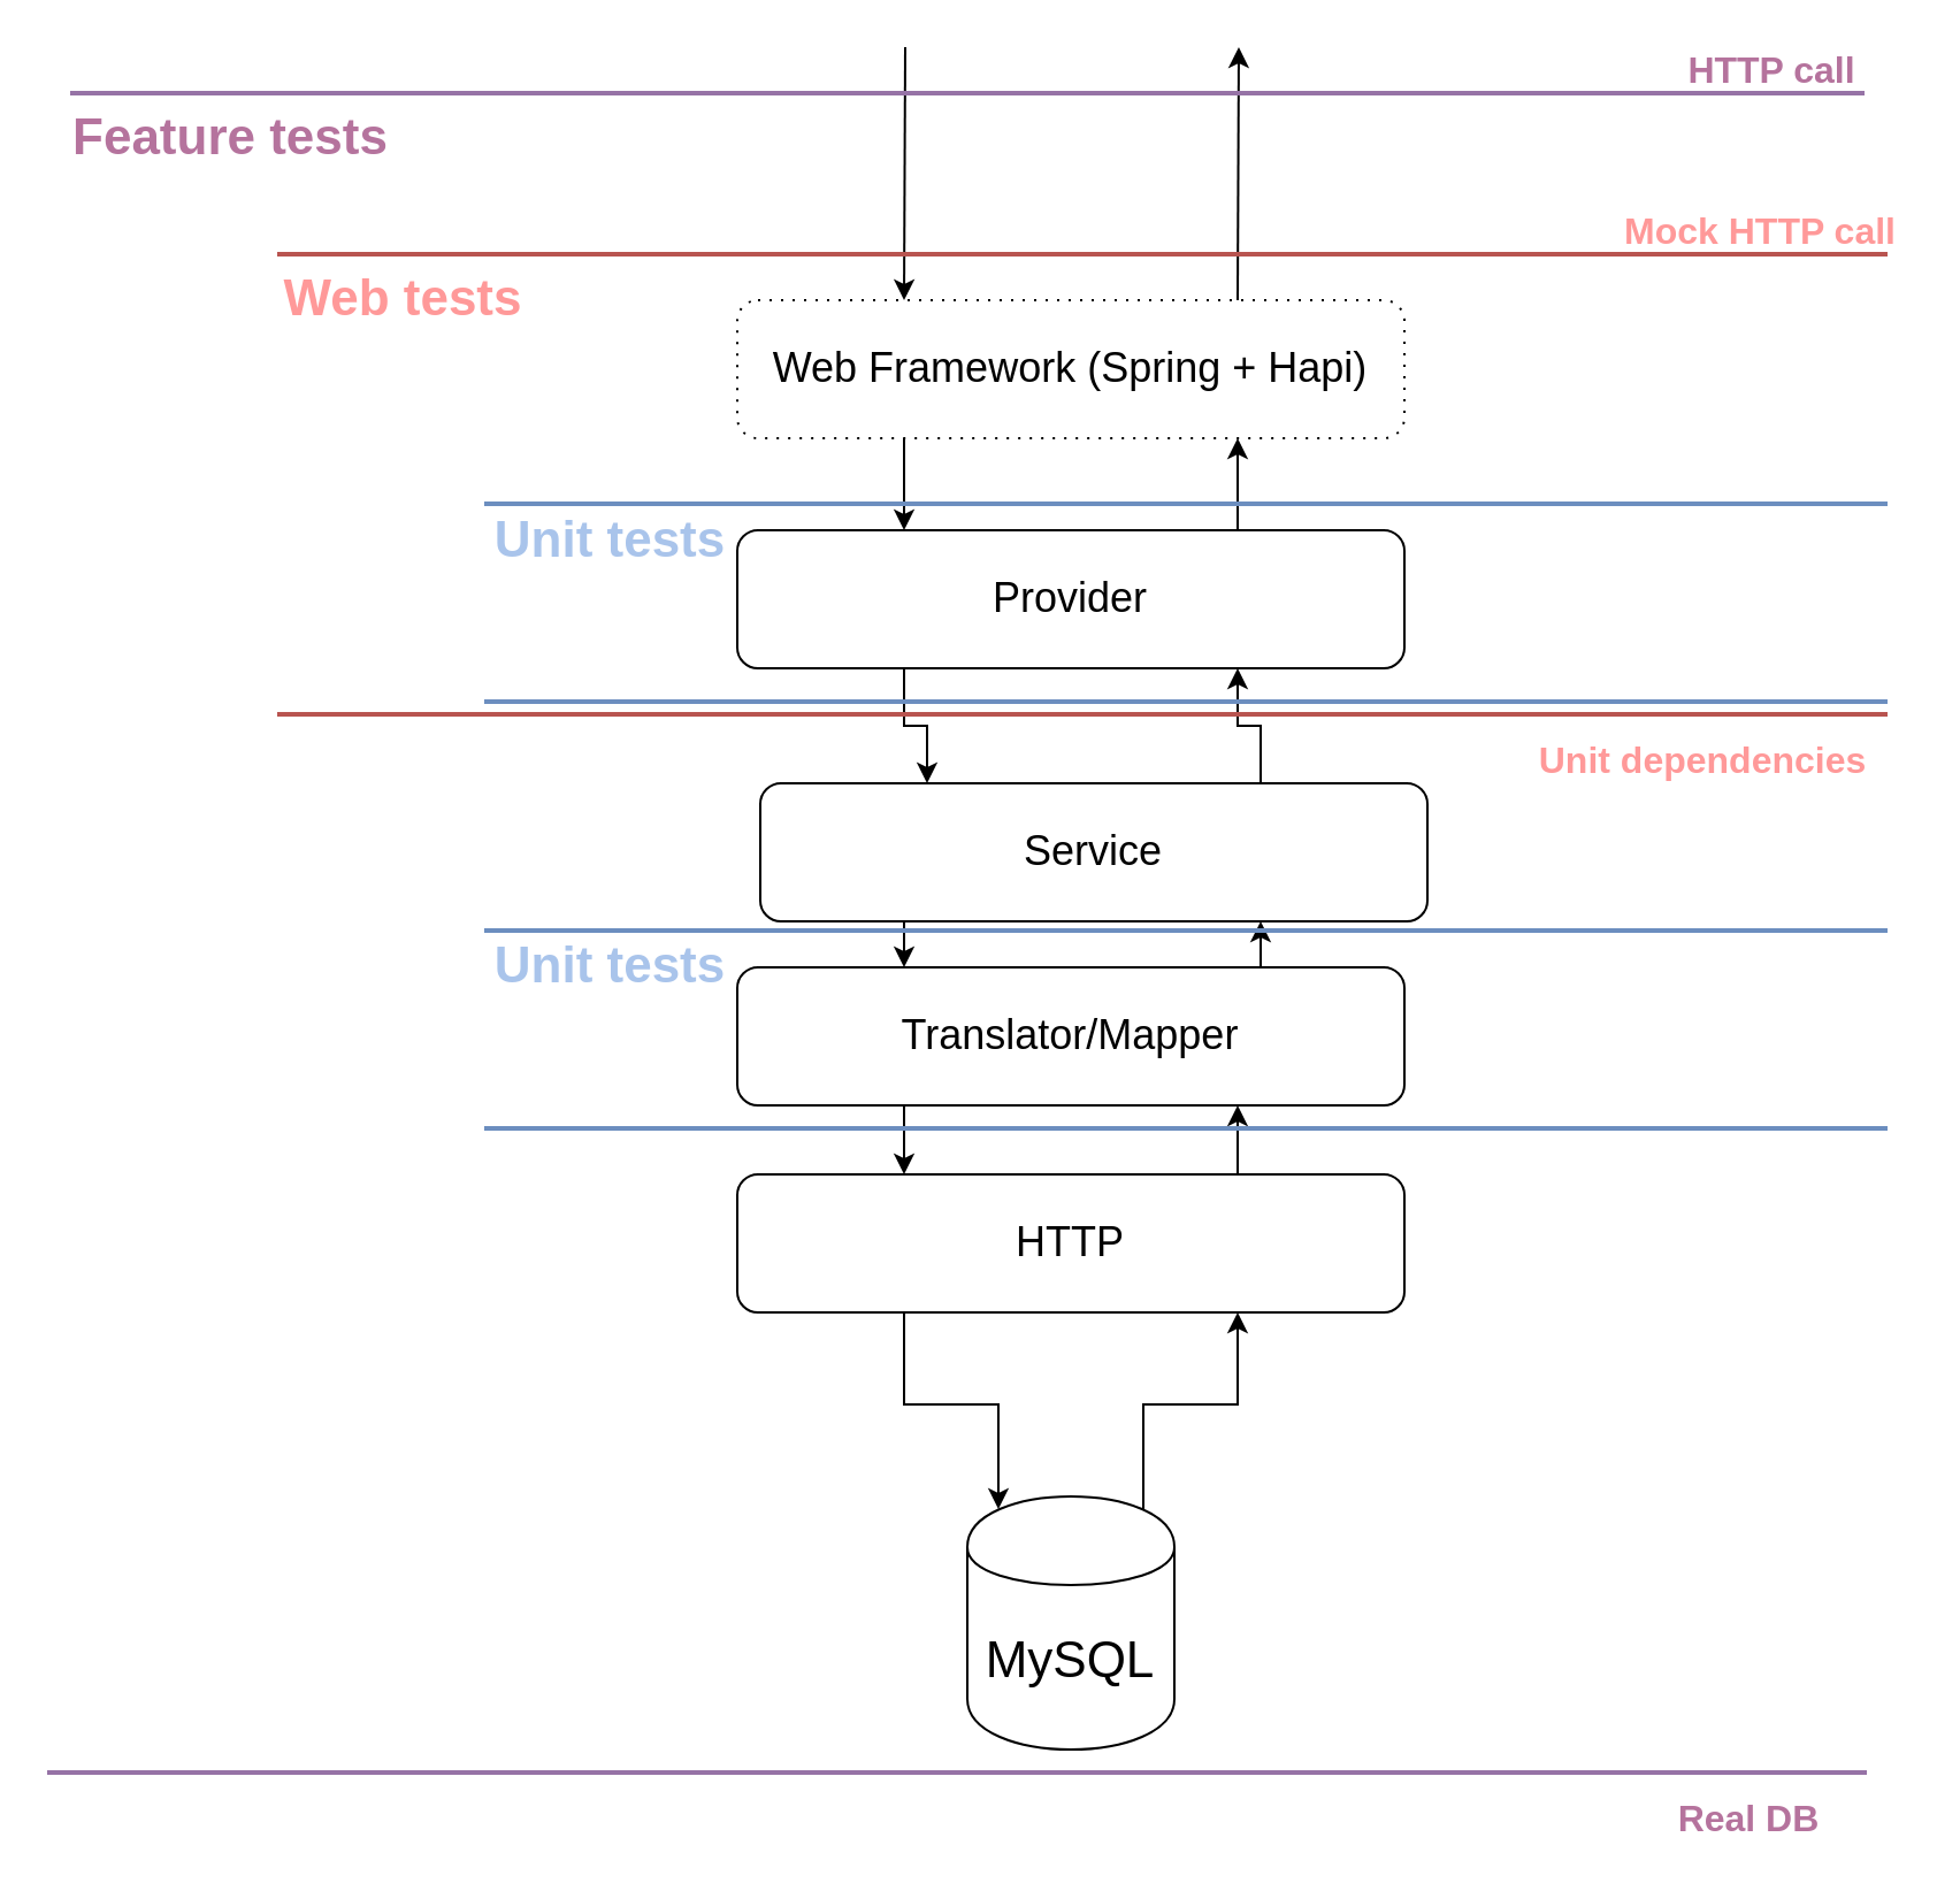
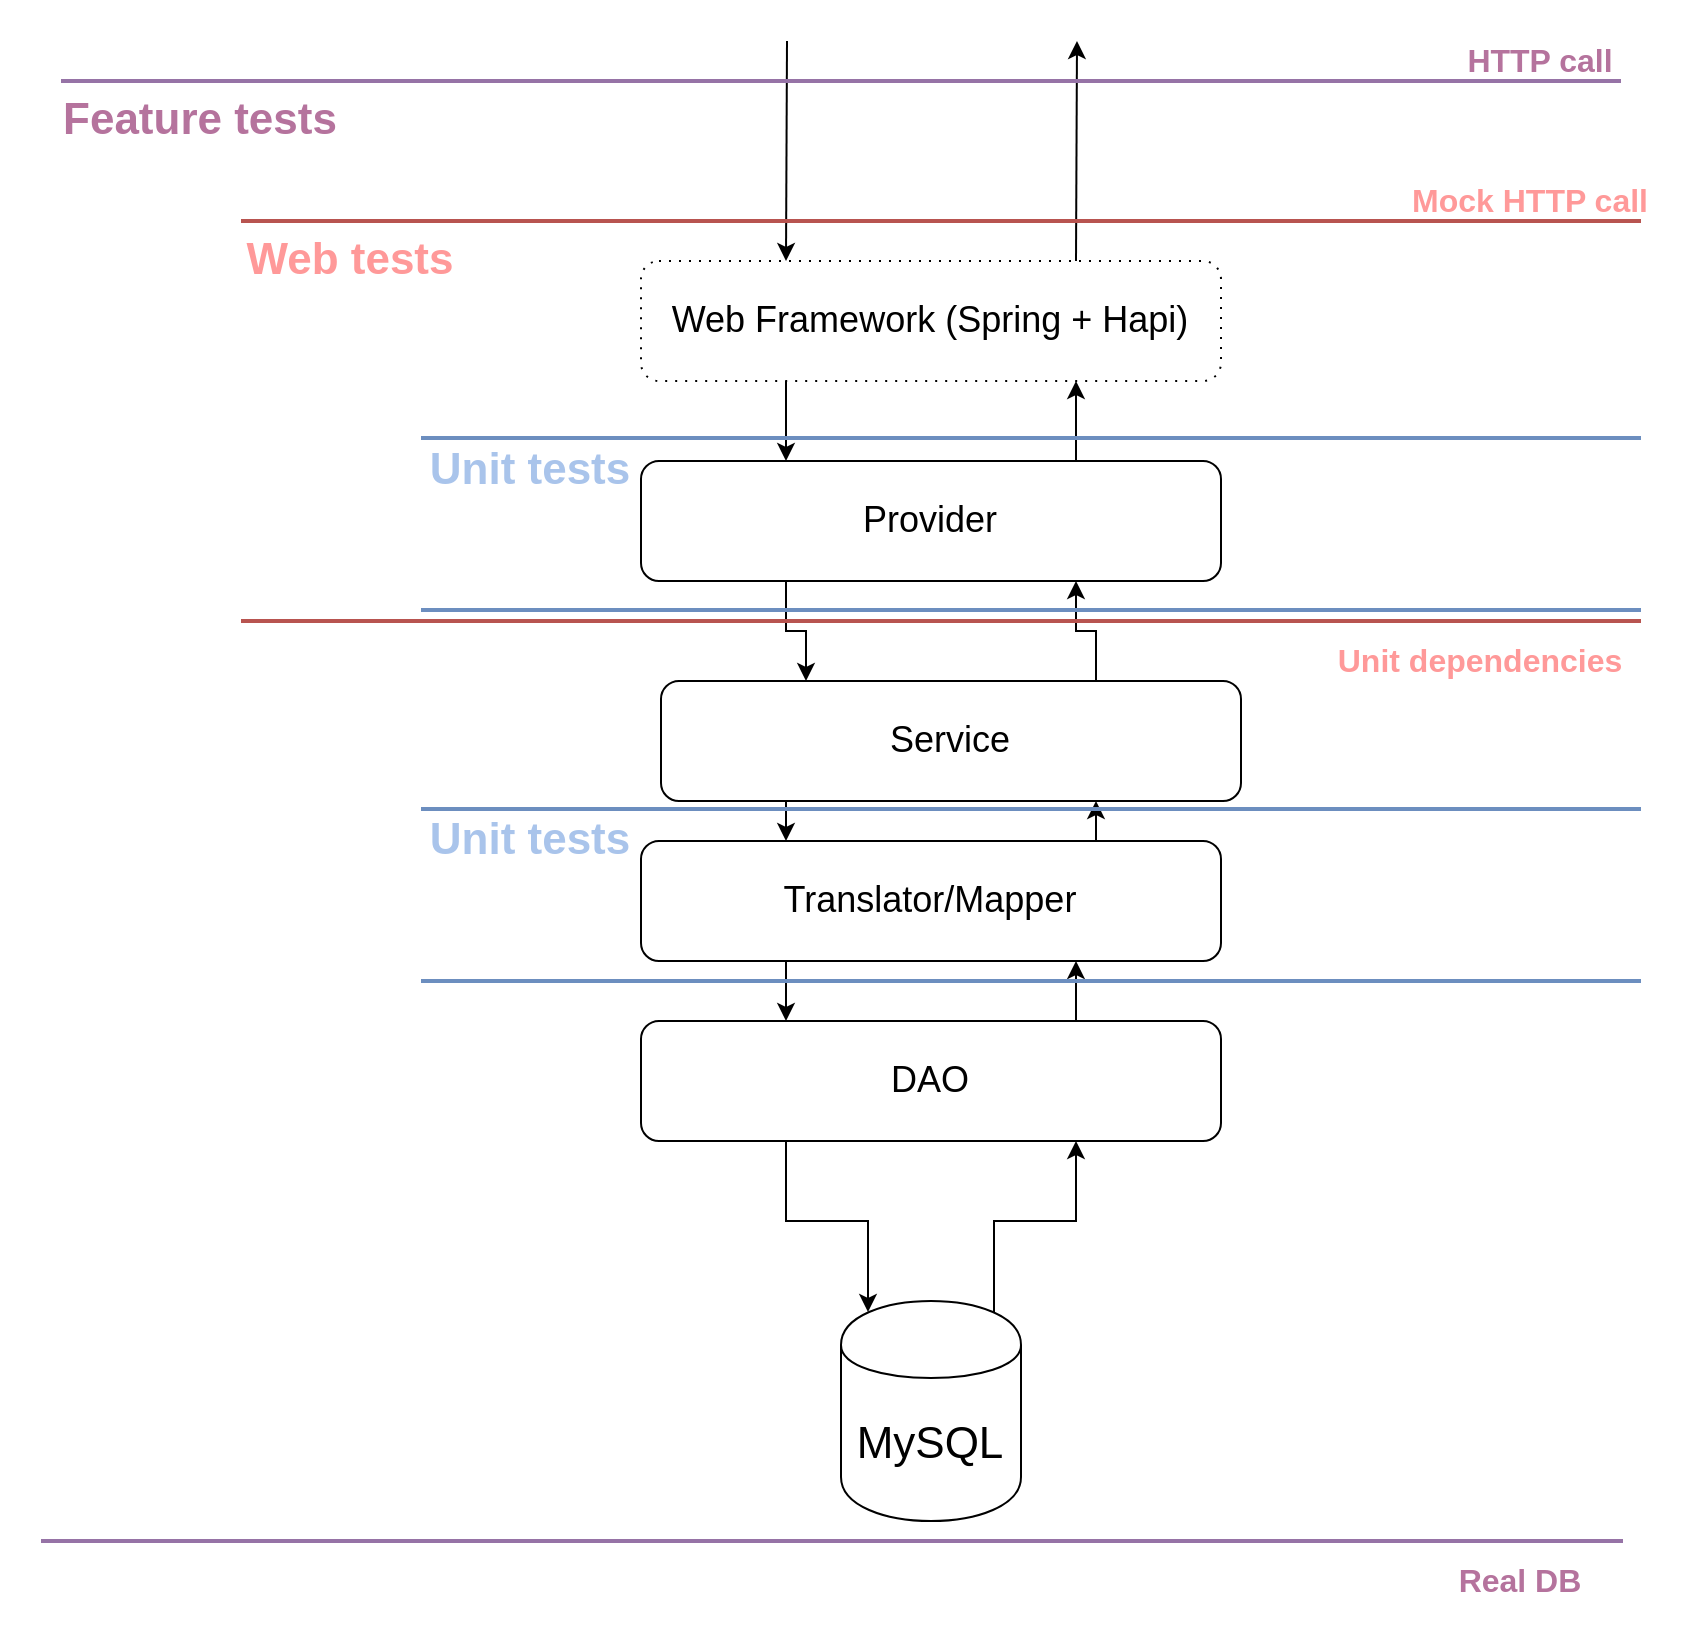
- <mxCell id="16" value="HTTP" style="rounded=1;whiteSpace=wrap;html=1;fillColor=none;gradientColor=none;fontSize=18;align=center;" vertex="1" parent="1"><mxGeometry x="320" y="510" width="290" height="60" as="geometry" /></mxCell>
+ <mxCell id="16" value="DAO" style="rounded=1;whiteSpace=wrap;html=1;fillColor=none;gradientColor=none;fontSize=18;align=center;" vertex="1" parent="1"><mxGeometry x="320" y="510" width="290" height="60" as="geometry" /></mxCell>
